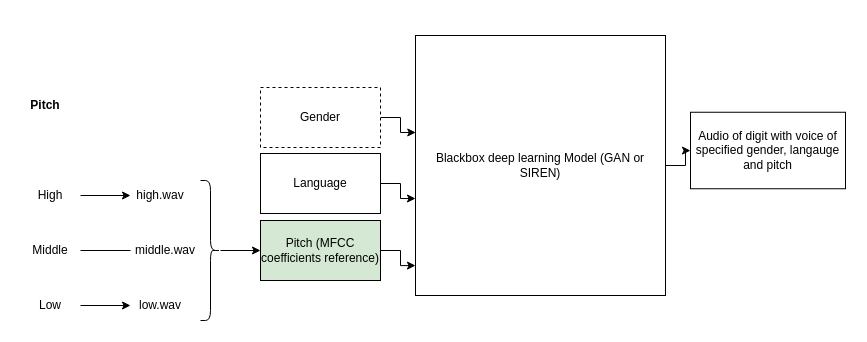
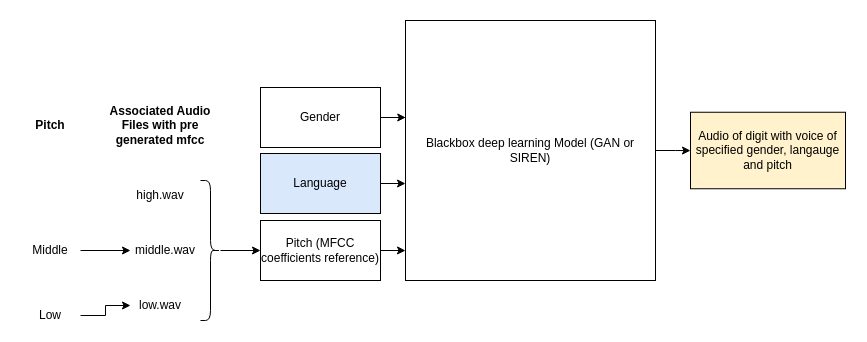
- <mxCell id="11" value="Pitch" style="text;html=1;strokeColor=none;fillColor=none;align=center;verticalAlign=middle;whiteSpace=wrap;rounded=0;fontStyle=1" parent="1" vertex="1"><mxGeometry x="15" y="90" width="60" height="30" as="geometry" /></mxCell>
+ <mxCell id="11" value="Pitch" style="text;html=1;strokeColor=none;fillColor=none;align=center;verticalAlign=middle;whiteSpace=wrap;rounded=0;fontStyle=1" parent="1" vertex="1"><mxGeometry y="110" width="60" height="30" as="geometry" x="20" /></mxCell>
- <mxCell id="16" value="Gender" style="rounded=0;whiteSpace=wrap;html=1;dashed=1;" parent="1" vertex="1"><mxGeometry x="260" y="87" width="120" height="60" as="geometry" /></mxCell>
+ <mxCell id="16" value="Gender" style="rounded=0;whiteSpace=wrap;html=1;" parent="1" vertex="1"><mxGeometry x="260" y="87" width="120" height="60" as="geometry" /></mxCell>
+ <mxCell id="12" value="Associated Audio Files with pre generated mfcc" style="text;html=1;strokeColor=none;fillColor=none;align=center;verticalAlign=middle;whiteSpace=wrap;rounded=0;fontStyle=1" parent="1" vertex="1"><mxGeometry x="100" y="90" width="120" height="70" as="geometry" /></mxCell>
- <mxCell id="23" value="Audio of digit with voice of specified gender, langauge and pitch" style="whiteSpace=wrap;html=1;rounded=0;" parent="1" vertex="1"><mxGeometry x="690" y="111.75" width="155" height="76.5" as="geometry" /></mxCell>
+ <mxCell id="23" value="Audio of digit with voice of specified gender, langauge and pitch" style="whiteSpace=wrap;html=1;rounded=0;fillColor=#fff2cc;" parent="1" vertex="1"><mxGeometry x="690" y="111.75" width="155" height="76.5" as="geometry" /></mxCell>
- <mxCell id="22" value="Blackbox deep learning Model (GAN or SIREN)" style="rounded=0;whiteSpace=wrap;html=1;" parent="1" vertex="1"><mxGeometry x="415" y="35" width="250" height="260" as="geometry" /></mxCell>
+ <mxCell id="22" value="Blackbox deep learning Model (GAN or SIREN)" style="rounded=0;whiteSpace=wrap;html=1;" parent="1" vertex="1"><mxGeometry x="405" y="20" width="250" height="260" as="geometry" /></mxCell>
- <mxCell id="18" value="Language" style="rounded=0;whiteSpace=wrap;html=1;" parent="1" vertex="1"><mxGeometry x="260" y="153" width="120" height="60" as="geometry" /></mxCell>
+ <mxCell id="18" value="Language" style="rounded=0;whiteSpace=wrap;html=1;fillColor=#dae8fc;" parent="1" vertex="1"><mxGeometry x="260" y="153" width="120" height="60" as="geometry" /></mxCell>
- <mxCell id="3" value="High" style="text;html=1;strokeColor=none;fillColor=none;align=center;verticalAlign=middle;whiteSpace=wrap;rounded=0;" parent="1" vertex="1"><mxGeometry y="180" width="60" height="30" as="geometry" x="20" /></mxCell>
- <mxCell id="2" style="edgeStyle=orthogonalEdgeStyle;rounded=0;orthogonalLoop=1;jettySize=auto;html=1;" parent="1" source="3" target="8" edge="1"><mxGeometry relative="1" as="geometry" /></mxCell>
- <mxCell id="4" style="edgeStyle=orthogonalEdgeStyle;rounded=0;orthogonalLoop=1;jettySize=auto;html=1;endArrow=none;" parent="1" source="5" target="9" edge="1"><mxGeometry relative="1" as="geometry" /></mxCell>
+ <mxCell id="4" style="edgeStyle=orthogonalEdgeStyle;rounded=0;orthogonalLoop=1;jettySize=auto;html=1;" parent="1" source="5" target="9" edge="1"><mxGeometry relative="1" as="geometry" /></mxCell>
- <mxCell id="20" value="Pitch (MFCC coefficients reference)" style="rounded=0;whiteSpace=wrap;html=1;fillColor=#d5e8d4;" parent="1" vertex="1"><mxGeometry x="260" y="220" width="120" height="60" as="geometry" /></mxCell>
+ <mxCell id="20" value="Pitch (MFCC coefficients reference)" style="rounded=0;whiteSpace=wrap;html=1;" parent="1" vertex="1"><mxGeometry x="260" y="220" width="120" height="60" as="geometry" /></mxCell>
- <mxCell id="7" value="Low" style="text;html=1;strokeColor=none;fillColor=none;align=center;verticalAlign=middle;whiteSpace=wrap;rounded=0;" parent="1" vertex="1"><mxGeometry y="290" width="60" height="30" as="geometry" x="20" /></mxCell>
+ <mxCell id="7" value="Low" style="text;html=1;strokeColor=none;fillColor=none;align=center;verticalAlign=middle;whiteSpace=wrap;rounded=0;" parent="1" vertex="1"><mxGeometry x="20" y="300" width="60" height="30" as="geometry" /></mxCell>
